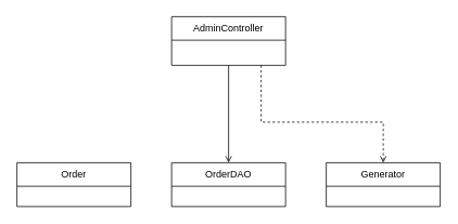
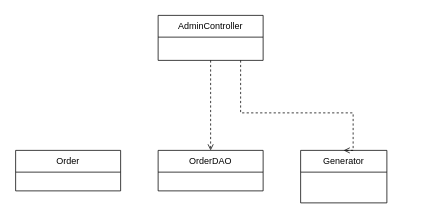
- <mxCell id="5" style="edgeStyle=orthogonalEdgeStyle;rounded=0;orthogonalLoop=1;jettySize=auto;html=1;entryX=0.5;entryY=0;entryDx=0;entryDy=0;dashed=0;endArrow=open;endFill=0;exitX=0.5;exitY=1;exitDx=0;exitDy=0;" parent="1" source="2" target="4" edge="1"><mxGeometry relative="1" as="geometry"><mxPoint x="350" y="190" as="targetPoint" /><Array as="points" /><mxPoint x="190" y="90" as="sourcePoint" /></mxGeometry></mxCell>
+ <mxCell id="5" style="edgeStyle=orthogonalEdgeStyle;rounded=0;orthogonalLoop=1;jettySize=auto;html=1;entryX=0.5;entryY=0;entryDx=0;entryDy=0;dashed=1;endArrow=open;endFill=0;exitX=0.5;exitY=1;exitDx=0;exitDy=0;" parent="1" source="2" target="4" edge="1"><mxGeometry relative="1" as="geometry"><mxPoint x="350" y="190" as="targetPoint" /><Array as="points" /><mxPoint x="190" y="90" as="sourcePoint" /></mxGeometry></mxCell>
- <mxCell id="6" value="&lt;span style=&quot;font-weight: normal;&quot;&gt;Generator&lt;/span&gt;" style="swimlane;fontStyle=1;align=center;verticalAlign=middle;childLayout=stackLayout;horizontal=1;startSize=29;horizontalStack=0;resizeParent=1;resizeParentMax=0;resizeLast=0;collapsible=0;marginBottom=0;html=1;whiteSpace=wrap;" parent="1" vertex="1"><mxGeometry x="400" y="200" width="140" height="54" as="geometry" /></mxCell>
+ <mxCell id="6" value="&lt;span style=&quot;font-weight: normal;&quot;&gt;Generator&lt;/span&gt;" style="swimlane;fontStyle=1;align=center;verticalAlign=middle;childLayout=stackLayout;horizontal=1;startSize=29;horizontalStack=0;resizeParent=1;resizeParentMax=0;resizeLast=0;collapsible=0;marginBottom=0;html=1;whiteSpace=wrap;" parent="1" vertex="1"><mxGeometry x="400" y="200" width="115" height="70" as="geometry" /></mxCell>
